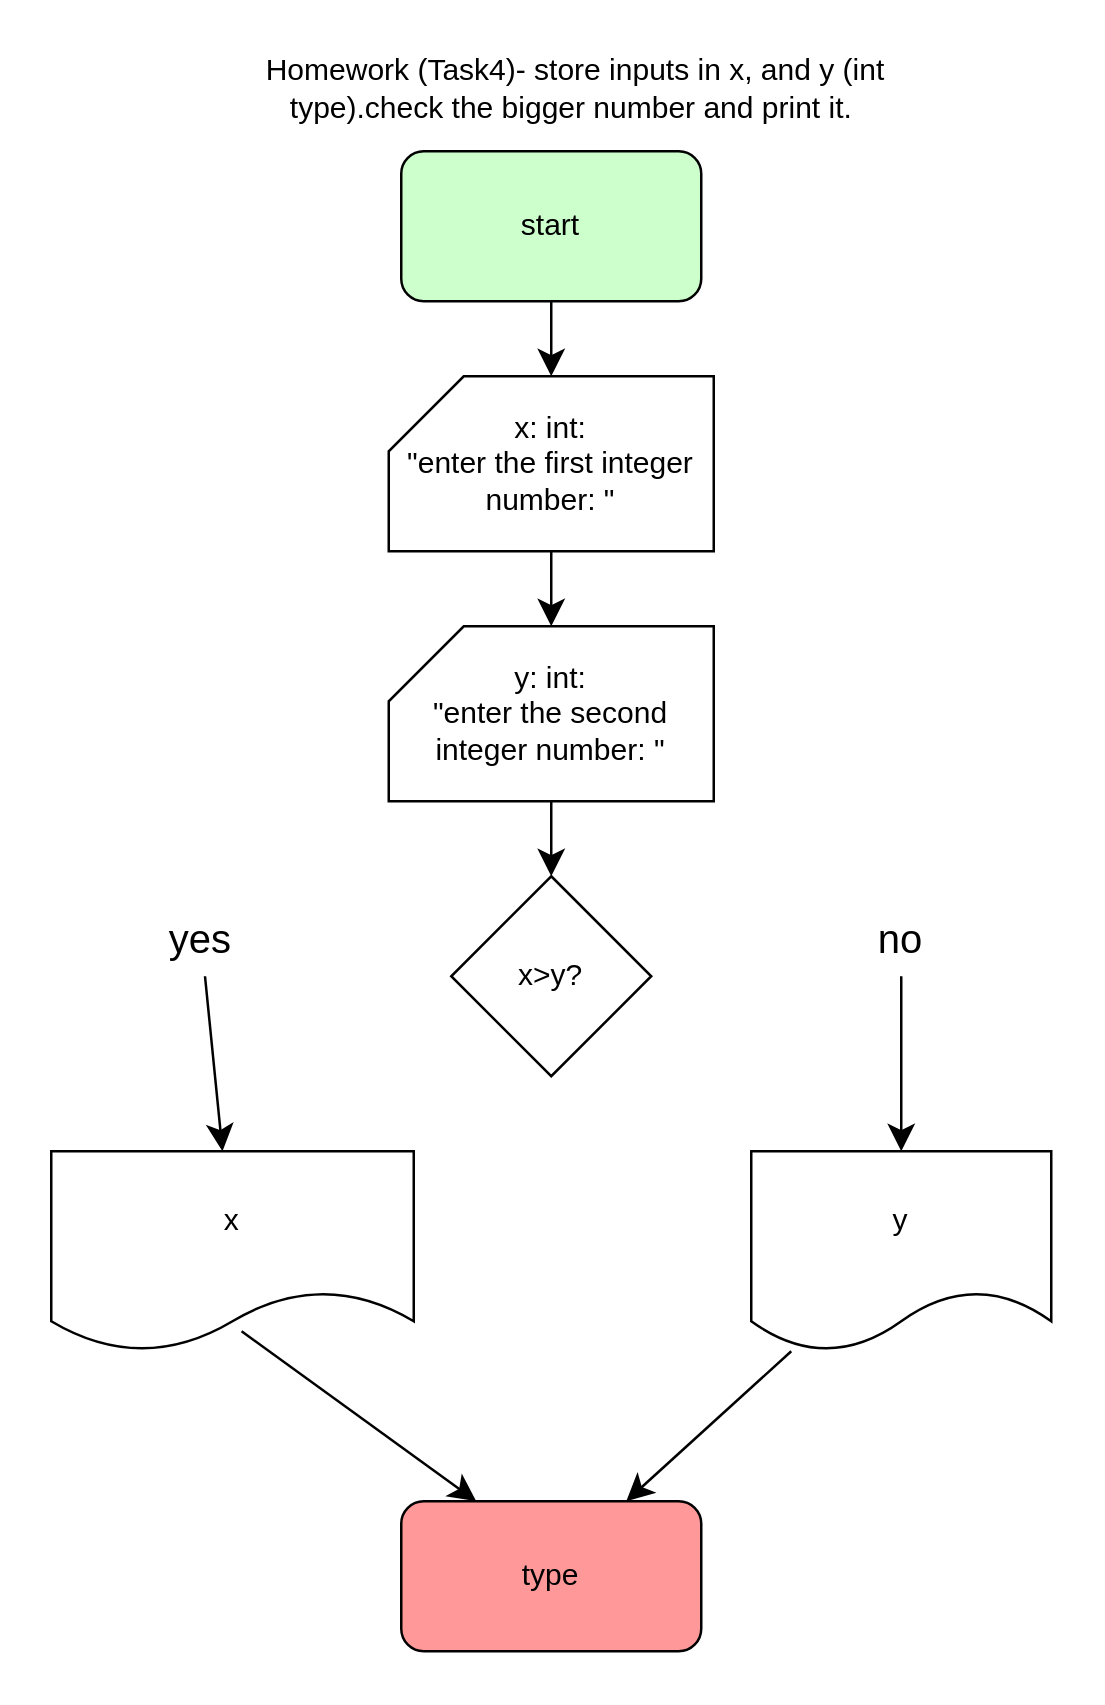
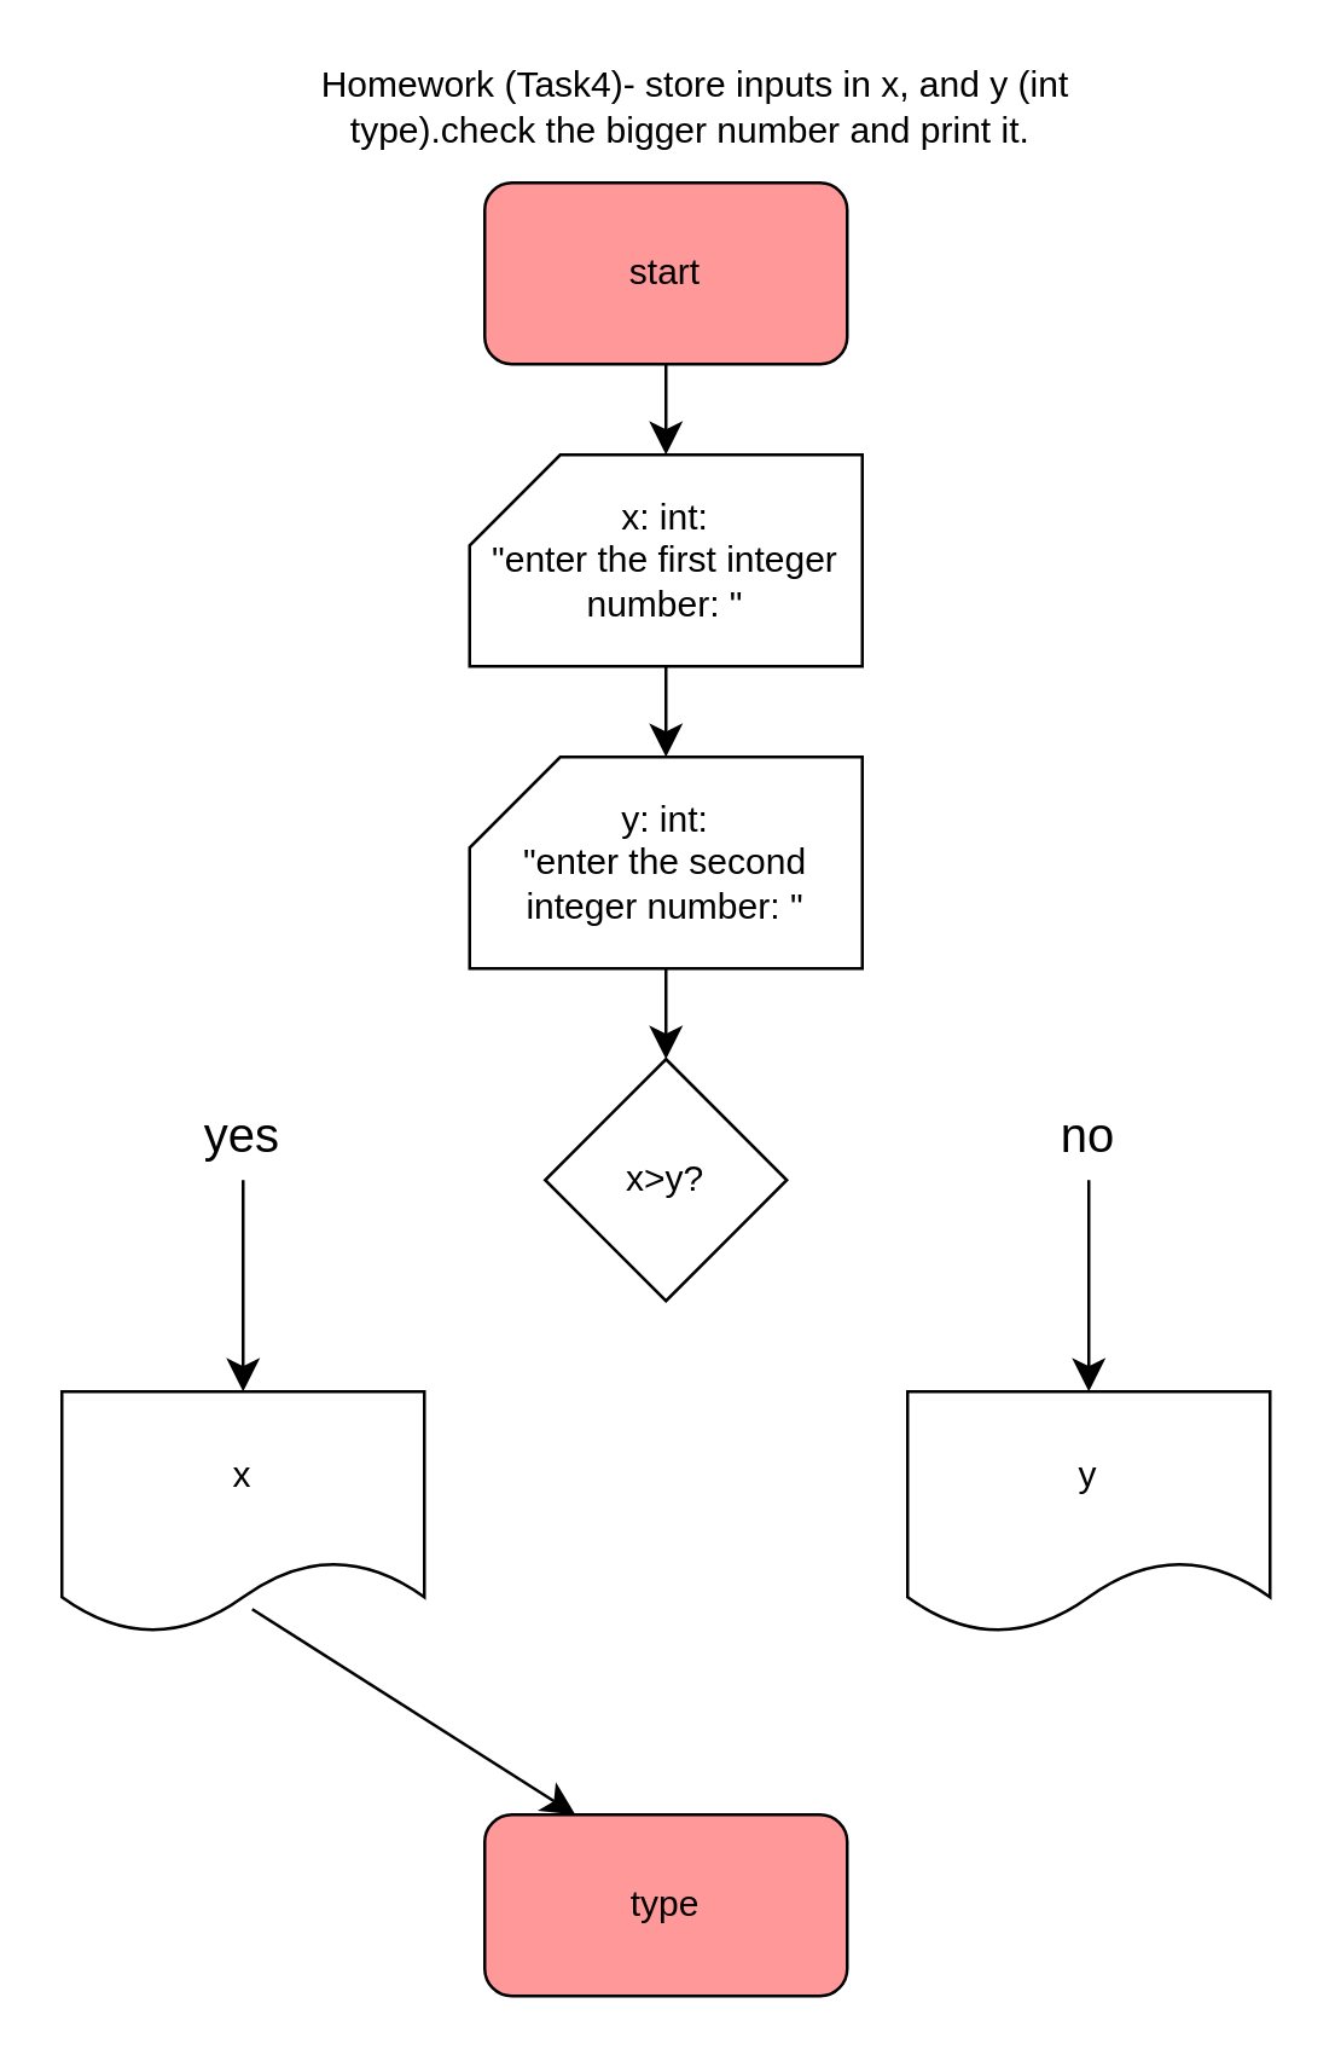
- <mxCell id="2" value="start" style="rounded=1;whiteSpace=wrap;html=1;fillColor=#CCFFCC;" parent="1" vertex="1"><mxGeometry x="160" y="60" width="120" height="60" as="geometry" /></mxCell>
+ <mxCell id="2" value="start" style="rounded=1;whiteSpace=wrap;html=1;fillColor=#ff9999;" parent="1" vertex="1"><mxGeometry x="160" y="60" width="120" height="60" as="geometry" /></mxCell>
- <mxCell id="15" value="x" style="shape=document;whiteSpace=wrap;html=1;boundedLbl=1;" vertex="1" parent="1"><mxGeometry x="20" y="460" width="145" height="80" as="geometry" /></mxCell>
+ <mxCell id="15" value="x" style="shape=document;whiteSpace=wrap;html=1;boundedLbl=1;" vertex="1" parent="1"><mxGeometry x="20" y="460" width="120" height="80" as="geometry" /></mxCell>
- <mxCell id="20" value="" style="edgeStyle=none;curved=1;rounded=0;orthogonalLoop=1;jettySize=auto;html=1;fontSize=12;startSize=8;endSize=8;entryX=0.75;entryY=0;entryDx=0;entryDy=0;" edge="1" parent="1" source="21" target="3"><mxGeometry relative="1" as="geometry"><mxPoint x="360" y="700" as="targetPoint" /></mxGeometry></mxCell>
